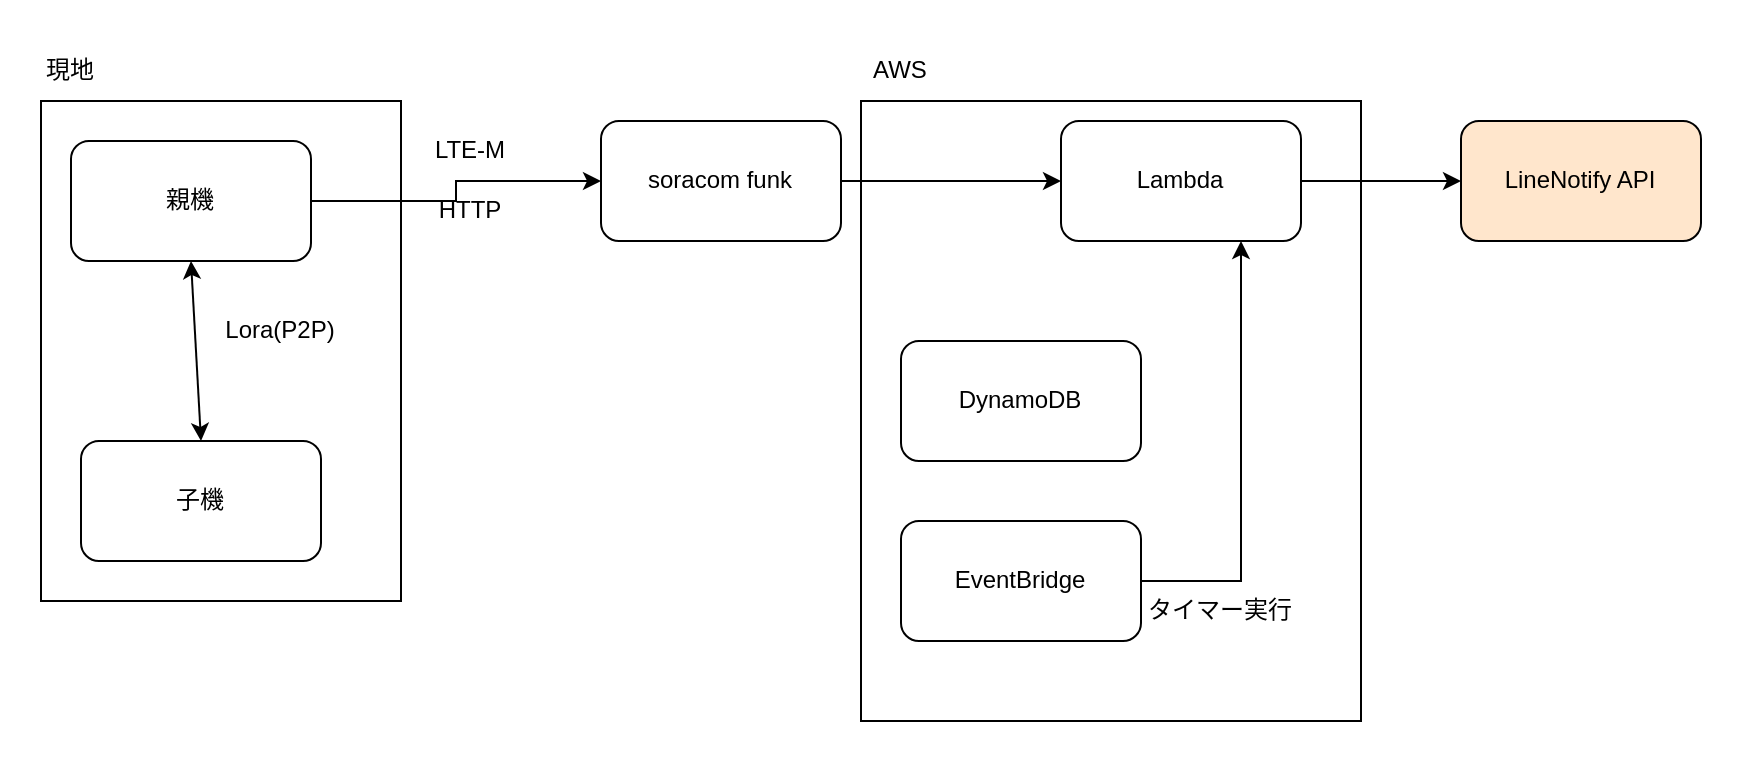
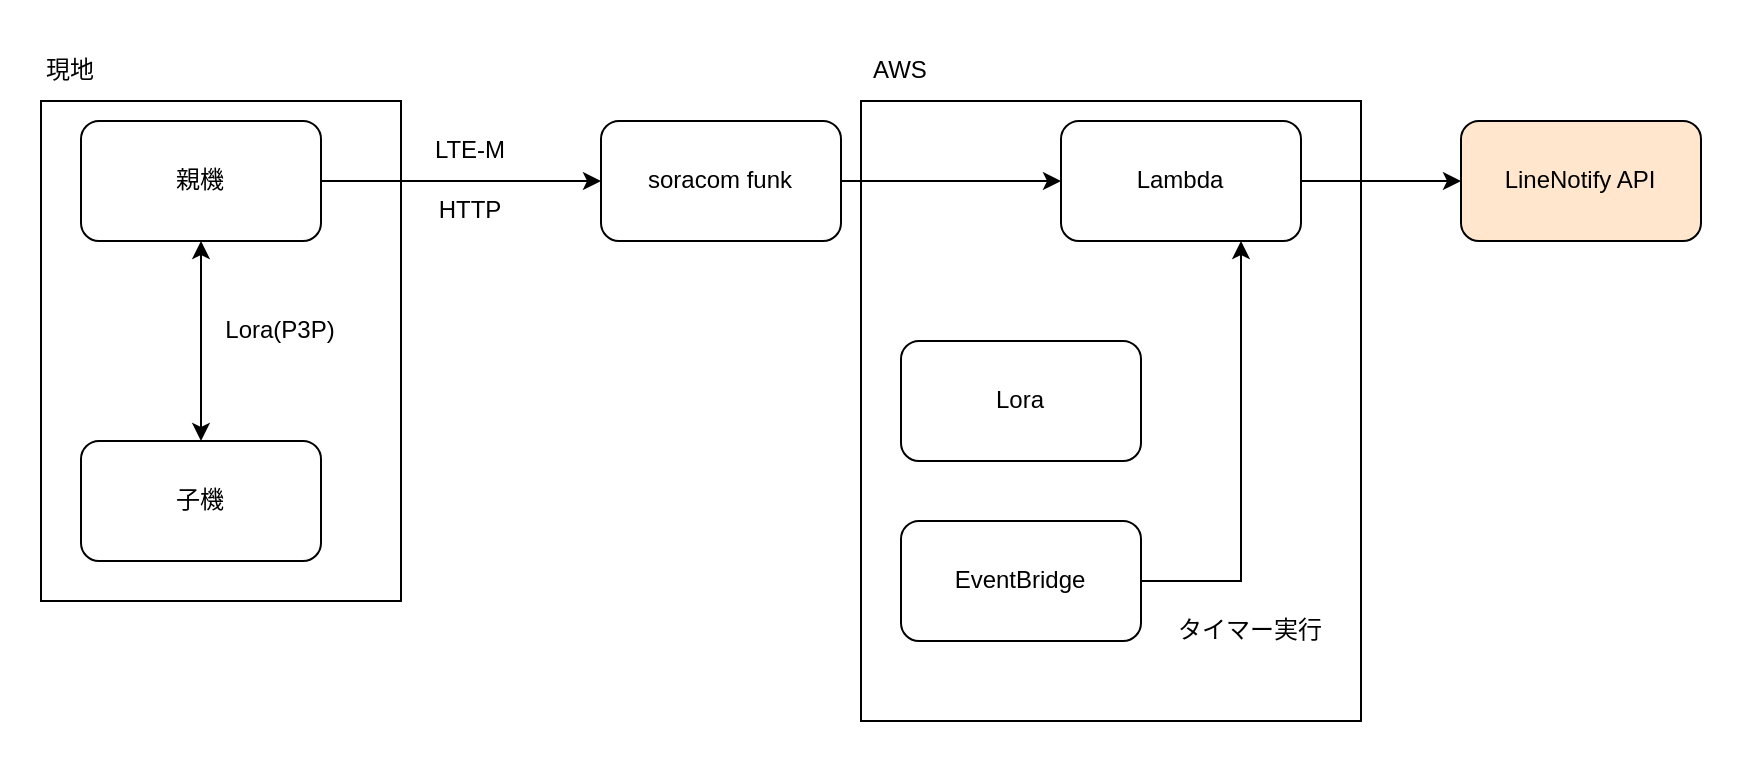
- <mxCell id="5" value="親機" style="rounded=1;whiteSpace=wrap;html=1;" vertex="1" parent="1"><mxGeometry x="35" y="70" width="120" height="60" as="geometry" /></mxCell>
+ <mxCell id="5" value="親機" style="rounded=1;whiteSpace=wrap;html=1;" vertex="1" parent="1"><mxGeometry x="40" y="60" width="120" height="60" as="geometry" /></mxCell>
- <mxCell id="8" value="Lora(P2P)" style="text;html=1;align=center;verticalAlign=middle;whiteSpace=wrap;rounded=0;" vertex="1" parent="1"><mxGeometry x="100" y="150" width="80" height="30" as="geometry" /></mxCell>
+ <mxCell id="8" value="Lora(P3P)" style="text;html=1;align=center;verticalAlign=middle;whiteSpace=wrap;rounded=0;" vertex="1" parent="1"><mxGeometry x="100" y="150" width="80" height="30" as="geometry" /></mxCell>
- <mxCell id="14" value="DynamoDB" style="rounded=1;whiteSpace=wrap;html=1;" vertex="1" parent="1"><mxGeometry x="450" y="170" width="120" height="60" as="geometry" /></mxCell>
+ <mxCell id="14" value="Lora" style="rounded=1;whiteSpace=wrap;html=1;" vertex="1" parent="1"><mxGeometry x="450" y="170" width="120" height="60" as="geometry" /></mxCell>
- <mxCell id="20" value="タイマー実行" style="text;html=1;align=center;verticalAlign=middle;whiteSpace=wrap;rounded=0;" vertex="1" parent="1"><mxGeometry x="570" y="290" width="80" height="30" as="geometry" /></mxCell>
+ <mxCell id="20" value="タイマー実行" style="text;html=1;align=center;verticalAlign=middle;whiteSpace=wrap;rounded=0;" vertex="1" parent="1"><mxGeometry x="585" y="300" width="80" height="30" as="geometry" /></mxCell>
